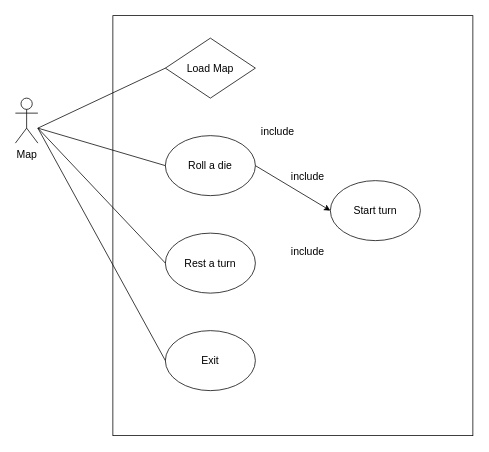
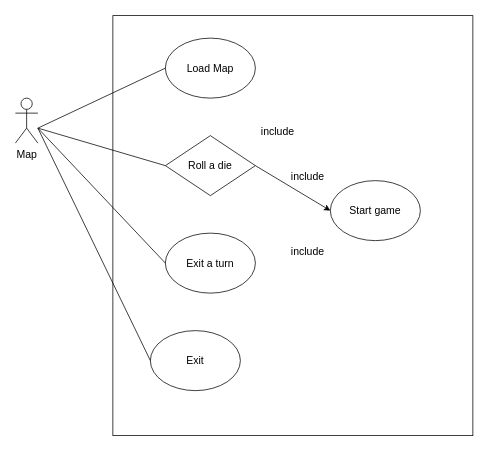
- <mxCell id="4" value="Load Map" style="rhombus;whiteSpace=wrap;html=1;fontSize=14;" vertex="1" parent="1"><mxGeometry x="220" y="50" width="120" height="80" as="geometry" /></mxCell>
+ <mxCell id="4" value="Load Map" style="ellipse;whiteSpace=wrap;html=1;fontSize=14;" vertex="1" parent="1"><mxGeometry x="220" y="50" width="120" height="80" as="geometry" /></mxCell>
- <mxCell id="5" value="Roll a die" style="ellipse;whiteSpace=wrap;html=1;fontSize=14;" vertex="1" parent="1"><mxGeometry x="220" y="180" width="120" height="80" as="geometry" /></mxCell>
+ <mxCell id="5" value="Roll a die" style="rhombus;whiteSpace=wrap;html=1;fontSize=14;" vertex="1" parent="1"><mxGeometry x="220" y="180" width="120" height="80" as="geometry" /></mxCell>
- <mxCell id="8" value="Start turn" style="ellipse;whiteSpace=wrap;html=1;fontSize=14;" vertex="1" parent="1"><mxGeometry x="440" y="240" width="120" height="80" as="geometry" /></mxCell>
+ <mxCell id="8" value="Start game" style="ellipse;whiteSpace=wrap;html=1;fontSize=14;" vertex="1" parent="1"><mxGeometry x="440" y="240" width="120" height="80" as="geometry" /></mxCell>
- <mxCell id="6" value="Rest a turn" style="ellipse;whiteSpace=wrap;html=1;fontSize=14;" vertex="1" parent="1"><mxGeometry x="220" y="310" width="120" height="80" as="geometry" /></mxCell>
+ <mxCell id="6" value="Exit a turn" style="ellipse;whiteSpace=wrap;html=1;fontSize=14;" vertex="1" parent="1"><mxGeometry x="220" y="310" width="120" height="80" as="geometry" /></mxCell>
- <mxCell id="7" value="Exit" style="ellipse;whiteSpace=wrap;html=1;fontSize=14;" vertex="1" parent="1"><mxGeometry x="220" y="440" width="120" height="80" as="geometry" /></mxCell>
+ <mxCell id="7" value="Exit" style="ellipse;whiteSpace=wrap;html=1;fontSize=14;" vertex="1" parent="1"><mxGeometry x="200" y="440" width="120" height="80" as="geometry" /></mxCell>
